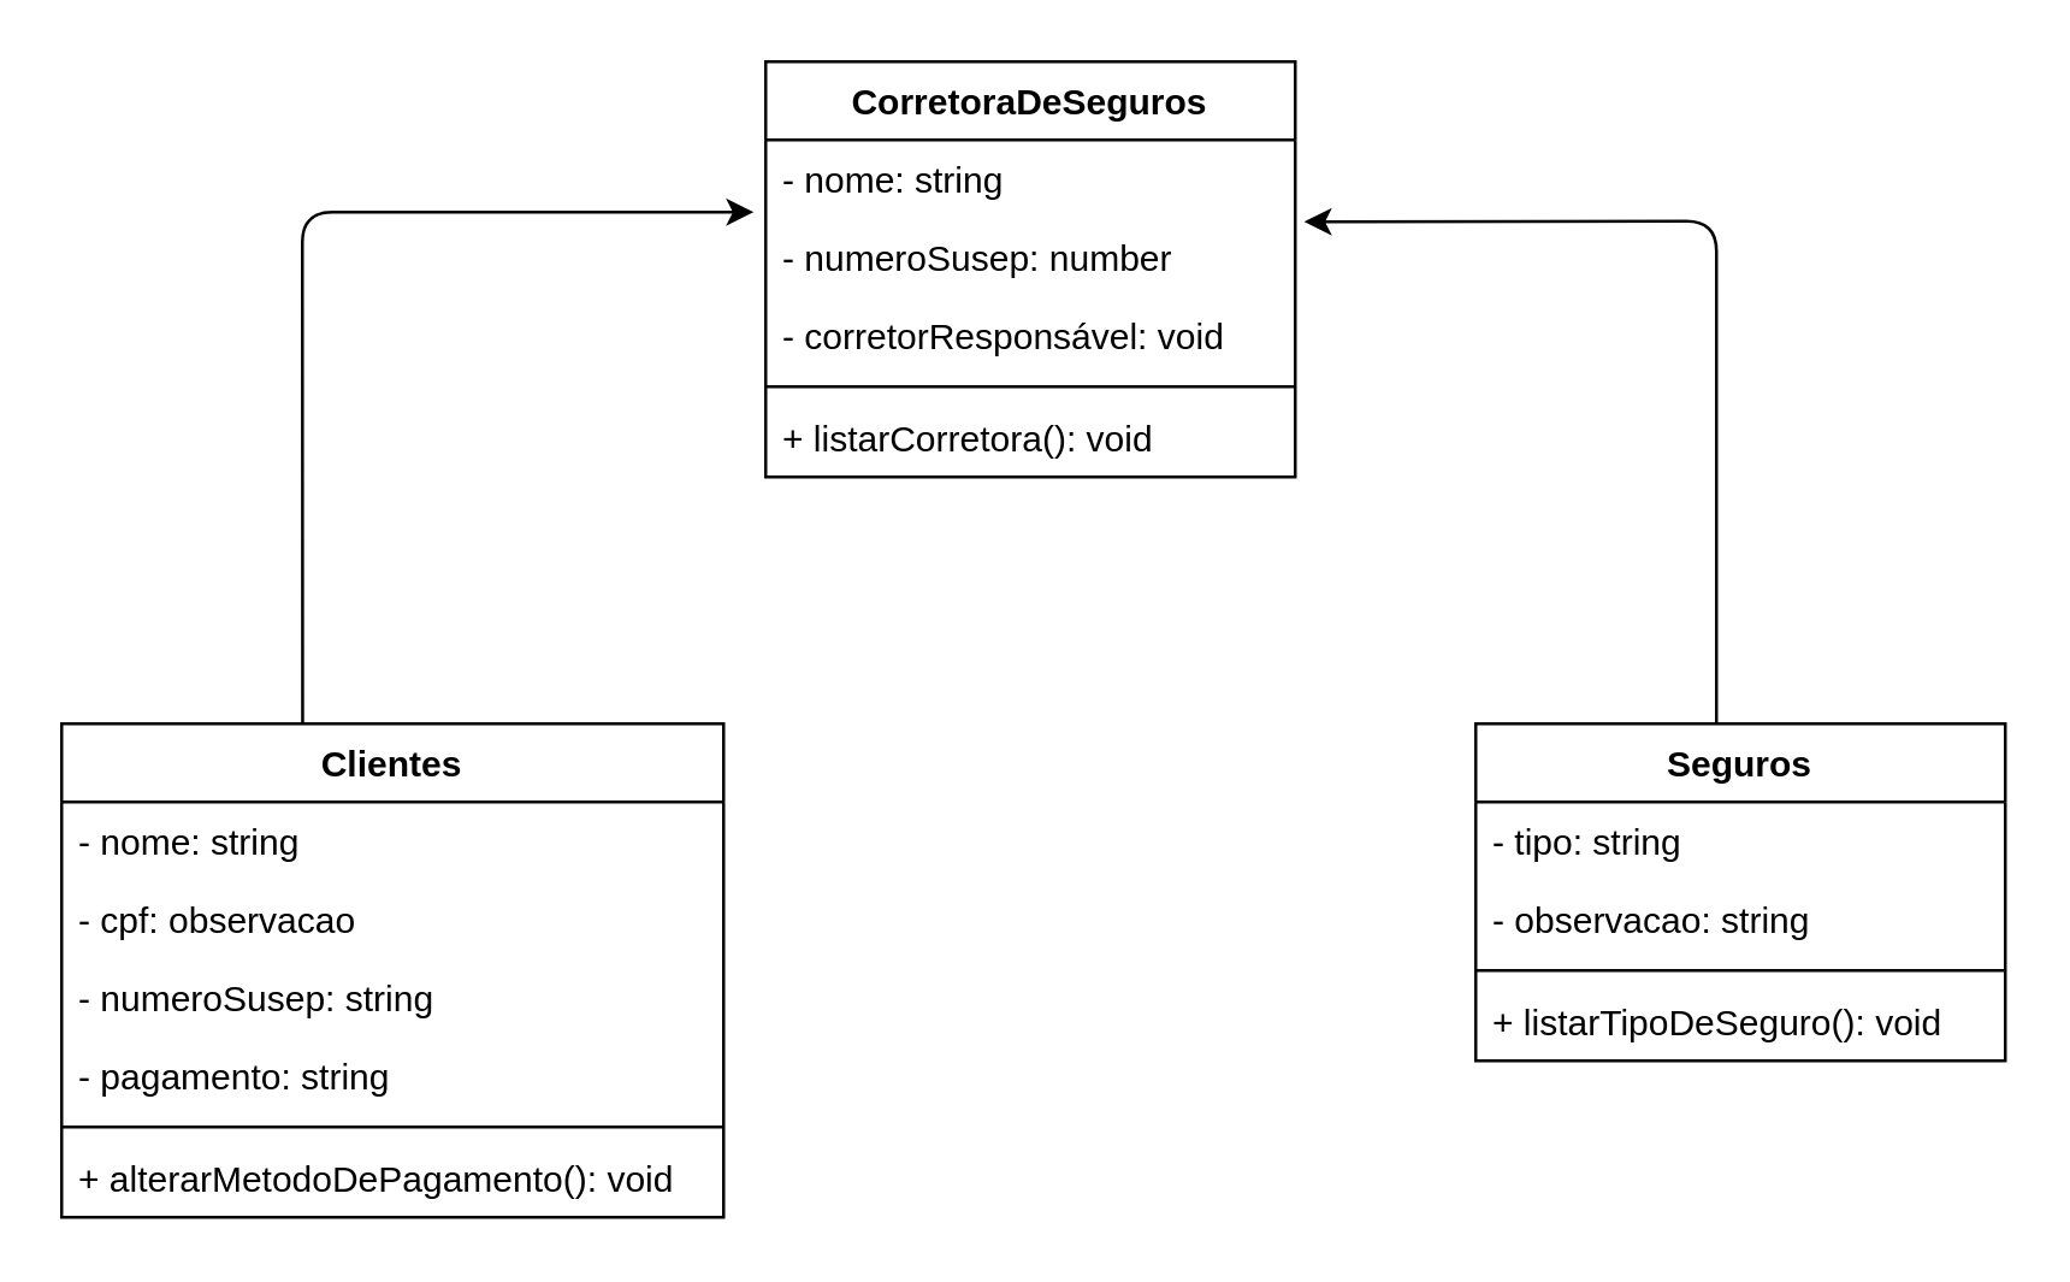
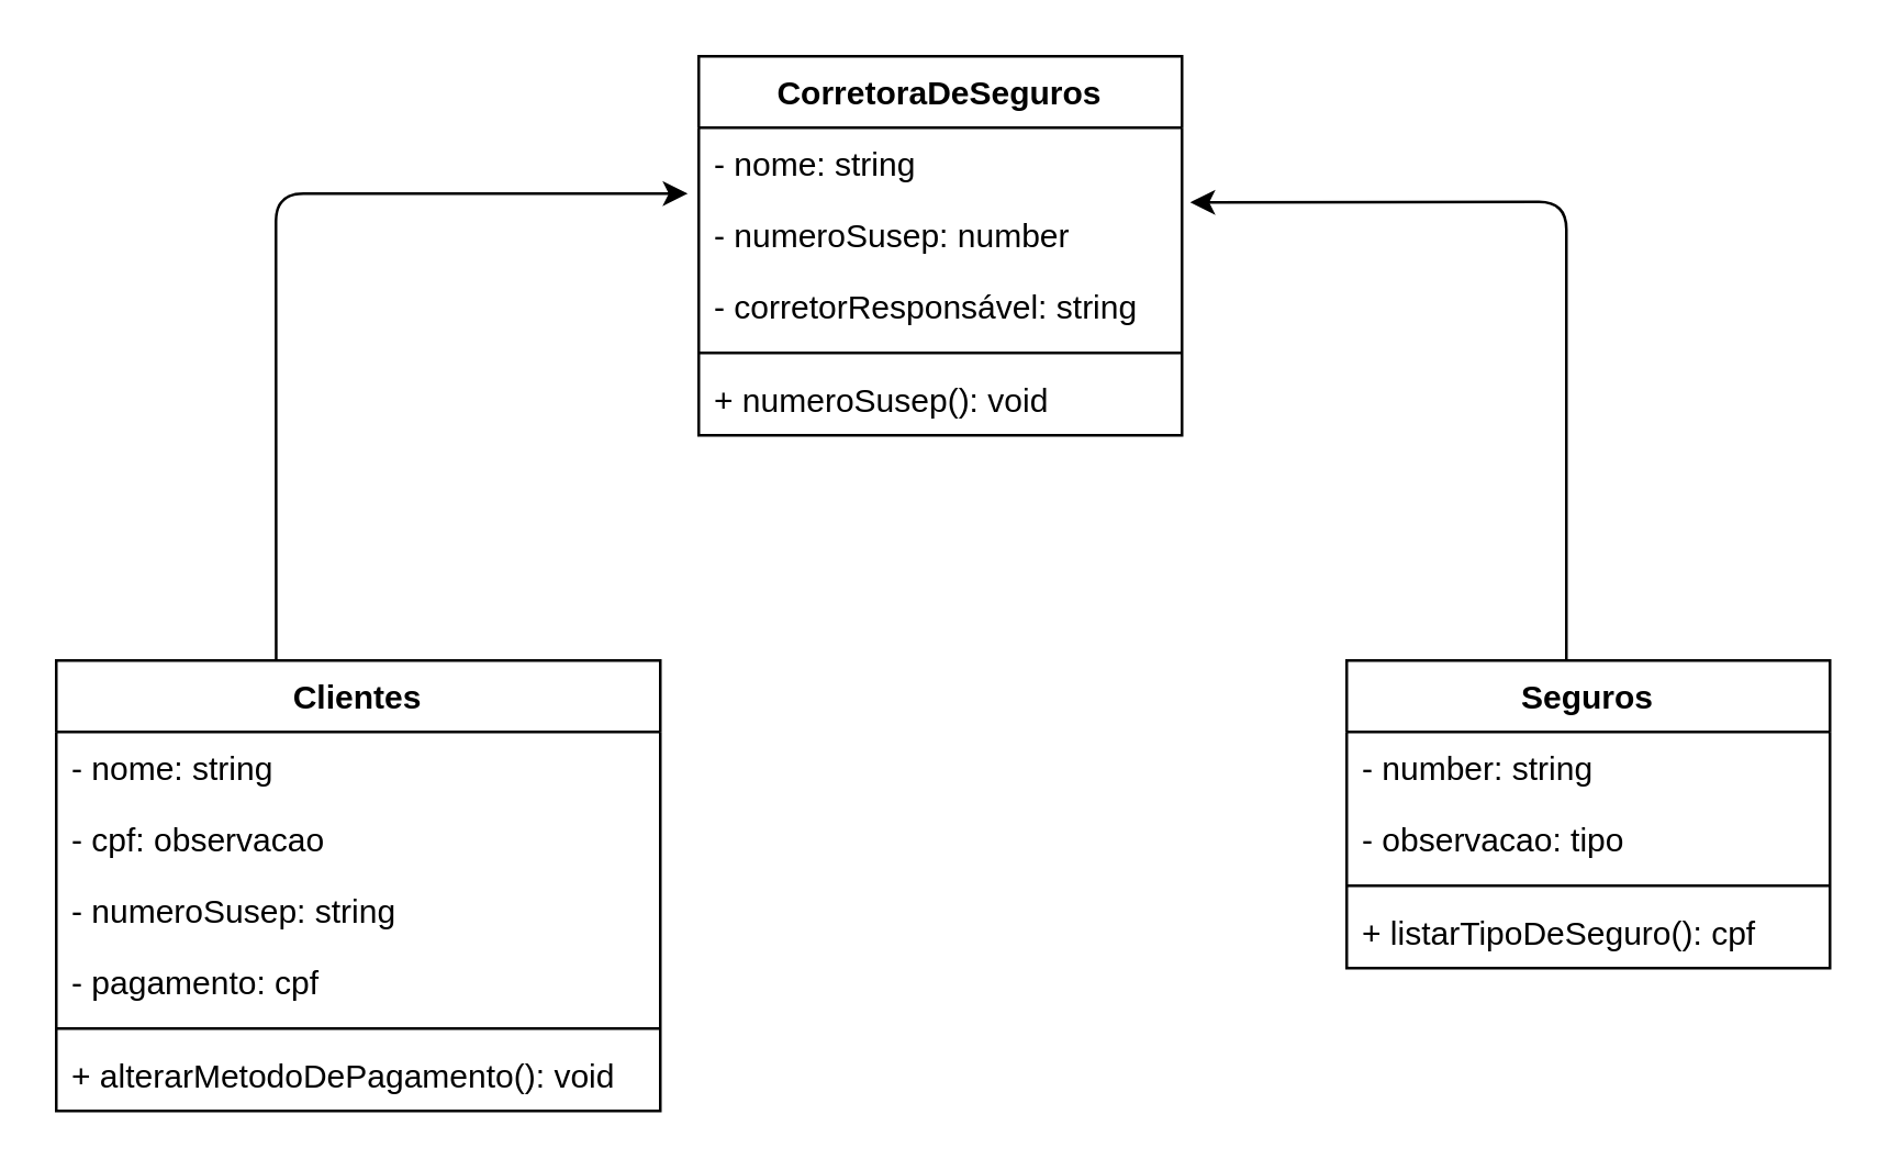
- <mxCell id="5" value="- corretorResponsável: void" style="text;strokeColor=none;fillColor=none;align=left;verticalAlign=top;spacingLeft=4;spacingRight=4;overflow=hidden;rotatable=0;points=[[0,0.5],[1,0.5]];portConstraint=eastwest;" vertex="1" parent="2"><mxGeometry y="78" width="176" height="26" as="geometry" /></mxCell>
+ <mxCell id="5" value="- corretorResponsável: string" style="text;strokeColor=none;fillColor=none;align=left;verticalAlign=top;spacingLeft=4;spacingRight=4;overflow=hidden;rotatable=0;points=[[0,0.5],[1,0.5]];portConstraint=eastwest;" vertex="1" parent="2"><mxGeometry y="78" width="176" height="26" as="geometry" /></mxCell>
- <mxCell id="7" value="+ listarCorretora(): void" style="text;strokeColor=none;fillColor=none;align=left;verticalAlign=top;spacingLeft=4;spacingRight=4;overflow=hidden;rotatable=0;points=[[0,0.5],[1,0.5]];portConstraint=eastwest;" vertex="1" parent="2"><mxGeometry y="112" width="176" height="26" as="geometry" /></mxCell>
+ <mxCell id="7" value="+ numeroSusep(): void" style="text;strokeColor=none;fillColor=none;align=left;verticalAlign=top;spacingLeft=4;spacingRight=4;overflow=hidden;rotatable=0;points=[[0,0.5],[1,0.5]];portConstraint=eastwest;" vertex="1" parent="2"><mxGeometry y="112" width="176" height="26" as="geometry" /></mxCell>
- <mxCell id="16" value="- tipo: string" style="text;strokeColor=none;fillColor=none;align=left;verticalAlign=top;spacingLeft=4;spacingRight=4;overflow=hidden;rotatable=0;points=[[0,0.5],[1,0.5]];portConstraint=eastwest;" vertex="1" parent="15"><mxGeometry y="26" width="176" height="26" as="geometry" /></mxCell>
+ <mxCell id="16" value="- number: string" style="text;strokeColor=none;fillColor=none;align=left;verticalAlign=top;spacingLeft=4;spacingRight=4;overflow=hidden;rotatable=0;points=[[0,0.5],[1,0.5]];portConstraint=eastwest;" vertex="1" parent="15"><mxGeometry y="26" width="176" height="26" as="geometry" /></mxCell>
- <mxCell id="17" value="- observacao: string" style="text;strokeColor=none;fillColor=none;align=left;verticalAlign=top;spacingLeft=4;spacingRight=4;overflow=hidden;rotatable=0;points=[[0,0.5],[1,0.5]];portConstraint=eastwest;" vertex="1" parent="15"><mxGeometry y="52" width="176" height="26" as="geometry" /></mxCell>
+ <mxCell id="17" value="- observacao: tipo" style="text;strokeColor=none;fillColor=none;align=left;verticalAlign=top;spacingLeft=4;spacingRight=4;overflow=hidden;rotatable=0;points=[[0,0.5],[1,0.5]];portConstraint=eastwest;" vertex="1" parent="15"><mxGeometry y="52" width="176" height="26" as="geometry" /></mxCell>
- <mxCell id="19" value="+ listarTipoDeSeguro(): void" style="text;strokeColor=none;fillColor=none;align=left;verticalAlign=top;spacingLeft=4;spacingRight=4;overflow=hidden;rotatable=0;points=[[0,0.5],[1,0.5]];portConstraint=eastwest;" vertex="1" parent="15"><mxGeometry y="86" width="176" height="26" as="geometry" /></mxCell>
+ <mxCell id="19" value="+ listarTipoDeSeguro(): cpf" style="text;strokeColor=none;fillColor=none;align=left;verticalAlign=top;spacingLeft=4;spacingRight=4;overflow=hidden;rotatable=0;points=[[0,0.5],[1,0.5]];portConstraint=eastwest;" vertex="1" parent="15"><mxGeometry y="86" width="176" height="26" as="geometry" /></mxCell>
- <mxCell id="12" value="- pagamento: string" style="text;strokeColor=none;fillColor=none;align=left;verticalAlign=top;spacingLeft=4;spacingRight=4;overflow=hidden;rotatable=0;points=[[0,0.5],[1,0.5]];portConstraint=eastwest;" vertex="1" parent="8"><mxGeometry y="104" width="220" height="26" as="geometry" /></mxCell>
+ <mxCell id="12" value="- pagamento: cpf" style="text;strokeColor=none;fillColor=none;align=left;verticalAlign=top;spacingLeft=4;spacingRight=4;overflow=hidden;rotatable=0;points=[[0,0.5],[1,0.5]];portConstraint=eastwest;" vertex="1" parent="8"><mxGeometry y="104" width="220" height="26" as="geometry" /></mxCell>
